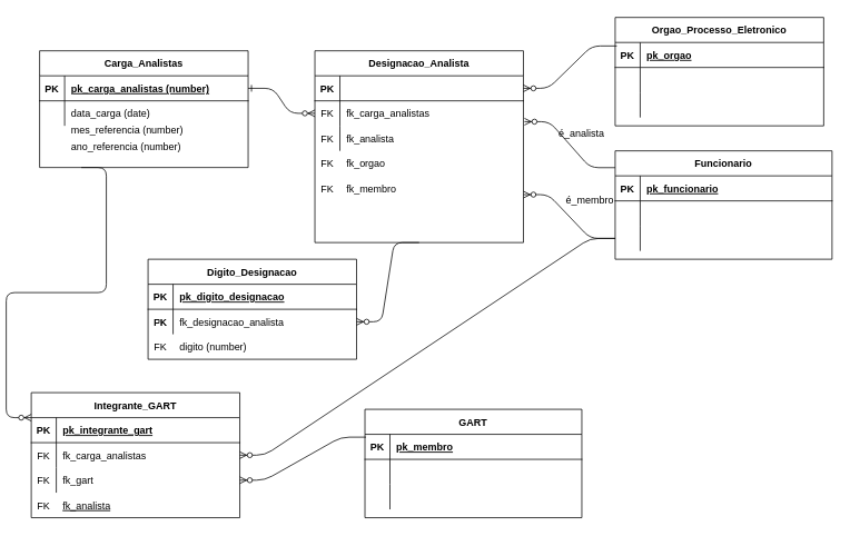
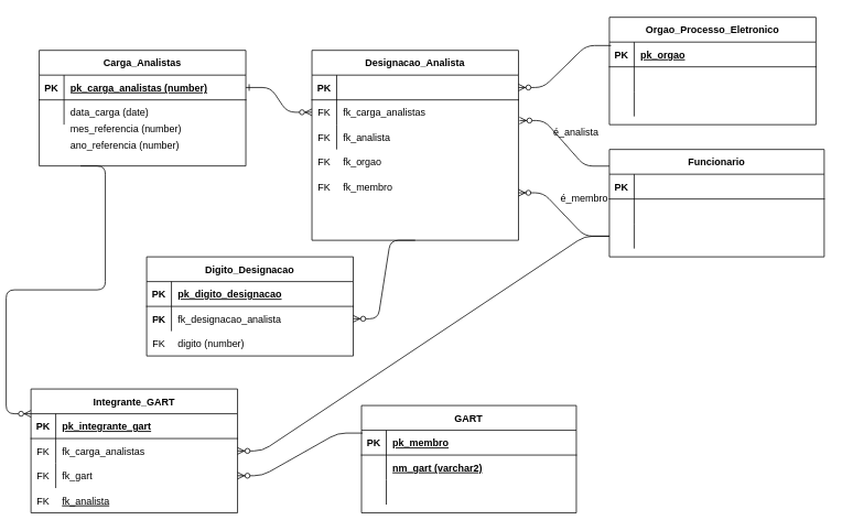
- <mxCell id="41" value="pk_funcionario" style="shape=partialRectangle;overflow=hidden;connectable=0;fillColor=none;top=0;left=0;bottom=0;right=0;align=left;spacingLeft=6;fontStyle=5;" vertex="1" parent="39"><mxGeometry x="30" width="230" height="30" as="geometry" /></mxCell>
+ <mxCell id="78" value="nm_gart (varchar2)" style="shape=partialRectangle;overflow=hidden;connectable=0;fillColor=none;top=0;left=0;bottom=0;right=0;align=left;spacingLeft=6;fontStyle=5;" vertex="1" parent="1"><mxGeometry x="450" y="550" width="230" height="30" as="geometry" /></mxCell>
